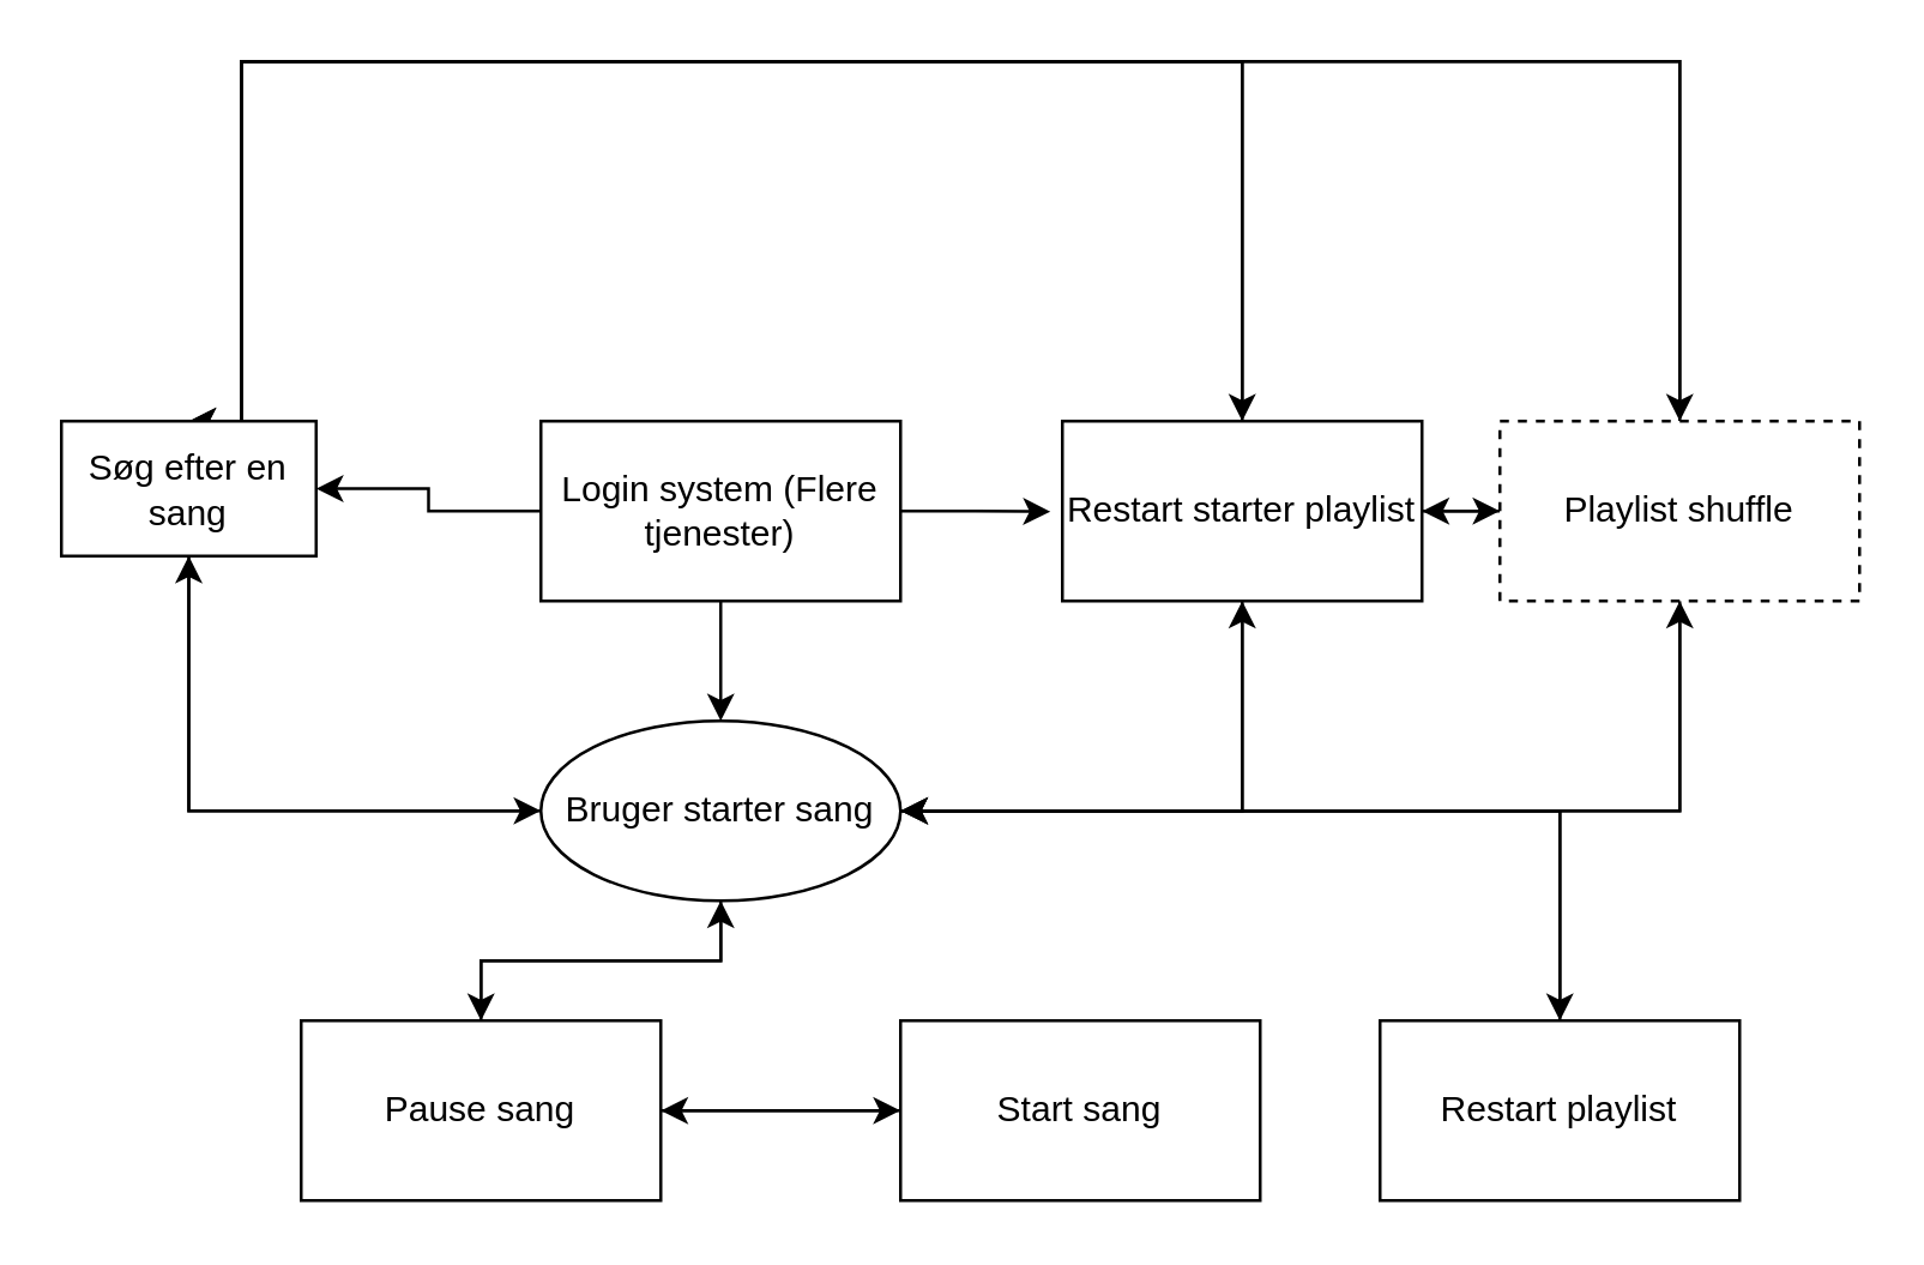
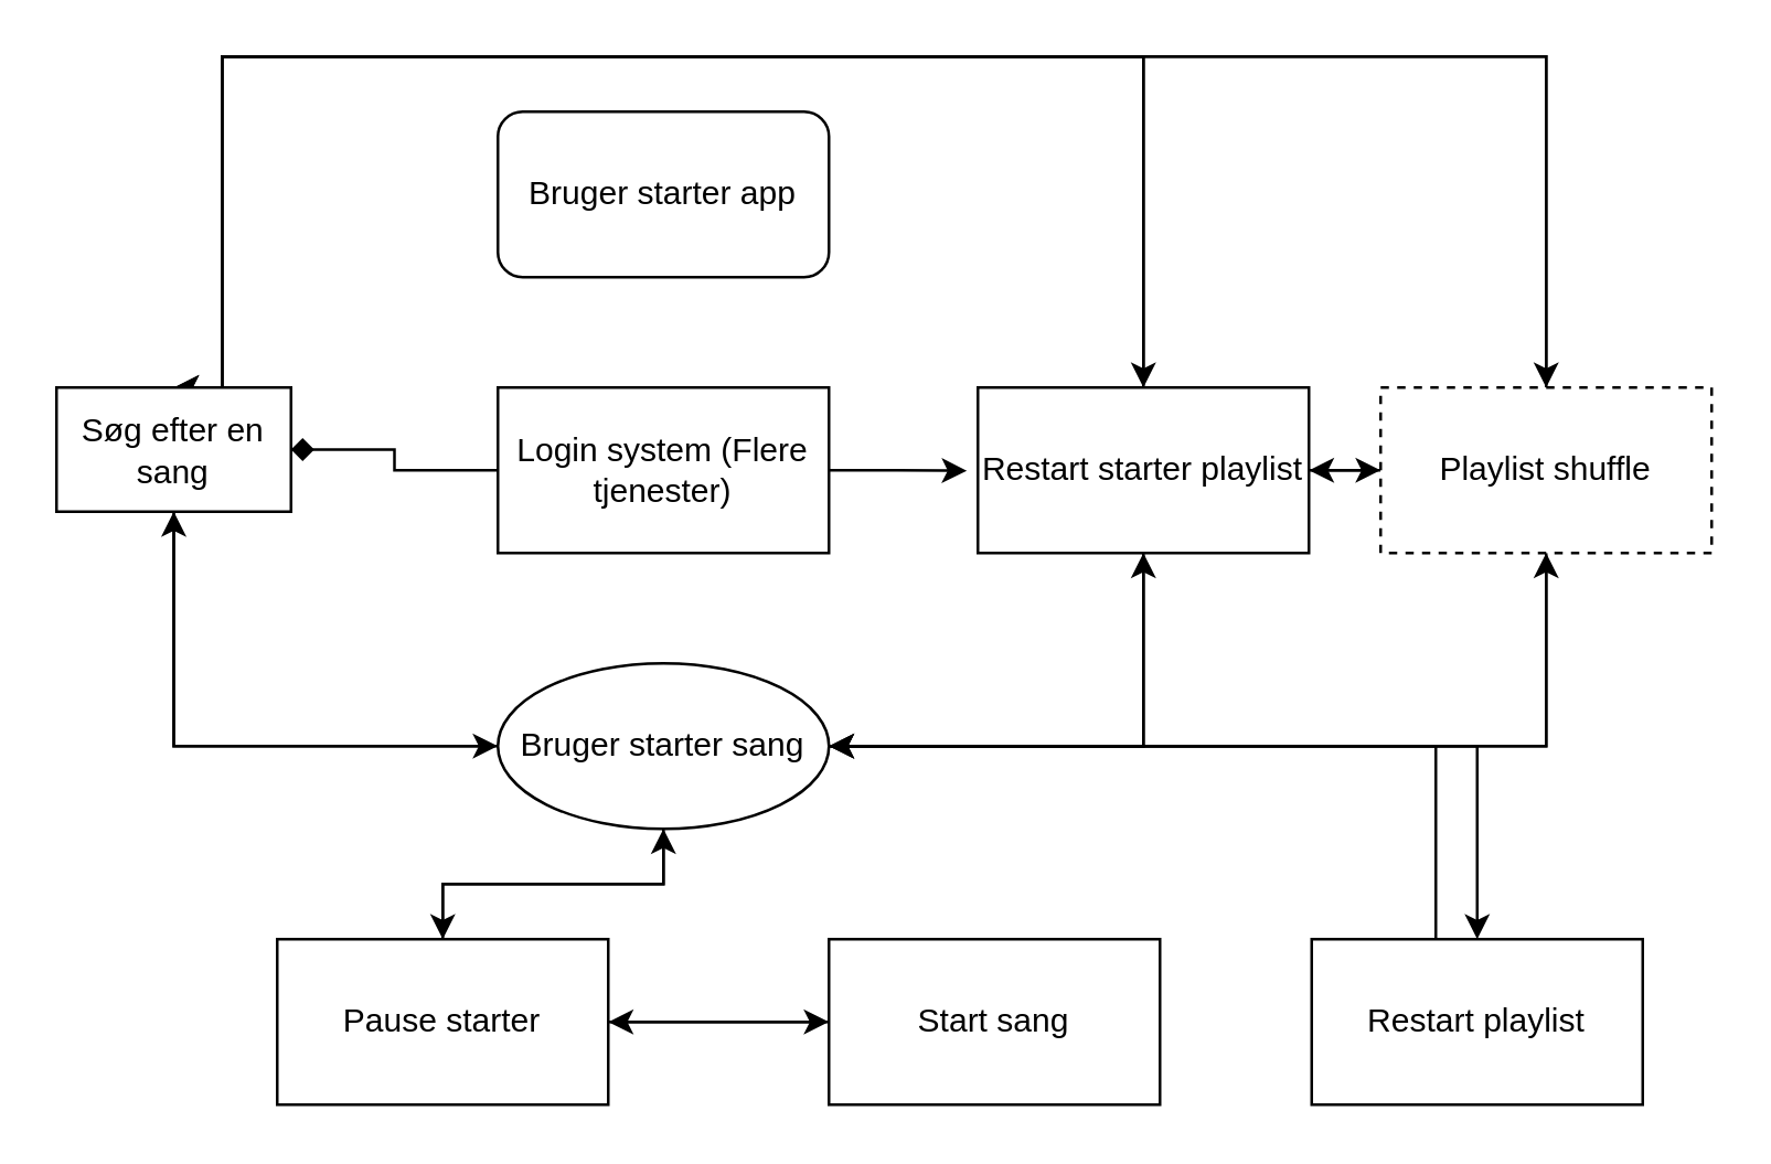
+ <mxCell id="2" value="Bruger starter app" style="rounded=1;whiteSpace=wrap;html=1;" vertex="1" parent="1"><mxGeometry x="180" y="40" width="120" height="60" as="geometry" /></mxCell>
- <mxCell id="5" style="edgeStyle=orthogonalEdgeStyle;rounded=0;orthogonalLoop=1;jettySize=auto;html=1;exitX=0;exitY=0.5;exitDx=0;exitDy=0;entryX=1;entryY=0.5;entryDx=0;entryDy=0;" edge="1" parent="1" source="6" target="29"><mxGeometry relative="1" as="geometry" /></mxCell>
+ <mxCell id="5" style="edgeStyle=orthogonalEdgeStyle;rounded=0;orthogonalLoop=1;jettySize=auto;html=1;exitX=0;exitY=0.5;exitDx=0;exitDy=0;entryX=1;entryY=0.5;entryDx=0;entryDy=0;endArrow=diamond;" edge="1" parent="1" source="6" target="29"><mxGeometry relative="1" as="geometry" /></mxCell>
- <mxCell id="3" style="edgeStyle=orthogonalEdgeStyle;rounded=0;orthogonalLoop=1;jettySize=auto;html=1;exitX=0.5;exitY=1;exitDx=0;exitDy=0;entryX=0.5;entryY=0;entryDx=0;entryDy=0;" edge="1" parent="1" source="6" target="16"><mxGeometry relative="1" as="geometry" /></mxCell>
- <mxCell id="23" value="Pause sang" style="rounded=0;whiteSpace=wrap;html=1;" vertex="1" parent="1"><mxGeometry x="100" y="340" width="120" height="60" as="geometry" /></mxCell>
+ <mxCell id="23" value="Pause starter" style="rounded=0;whiteSpace=wrap;html=1;" vertex="1" parent="1"><mxGeometry x="100" y="340" width="120" height="60" as="geometry" /></mxCell>
- <mxCell id="31" value="Restart playlist" style="rounded=0;whiteSpace=wrap;html=1;" vertex="1" parent="1"><mxGeometry x="460" y="340" width="120" height="60" as="geometry" /></mxCell>
+ <mxCell id="31" value="Restart playlist" style="rounded=0;whiteSpace=wrap;html=1;" vertex="1" parent="1"><mxGeometry x="475" y="340" width="120" height="60" as="geometry" /></mxCell>
